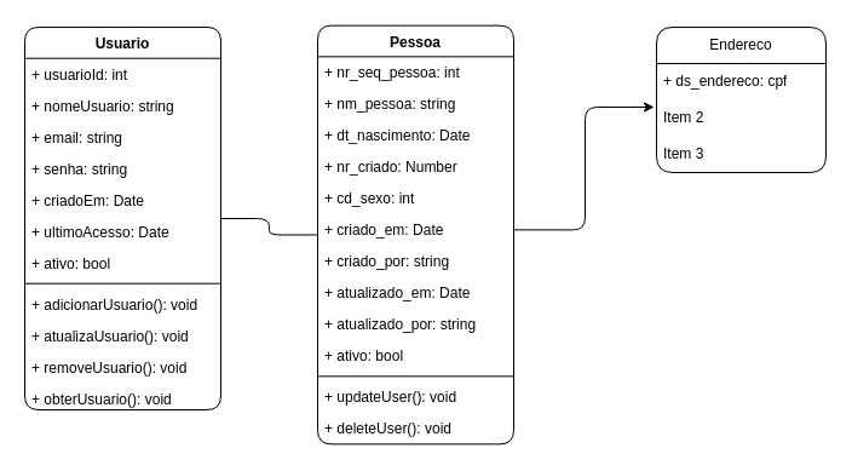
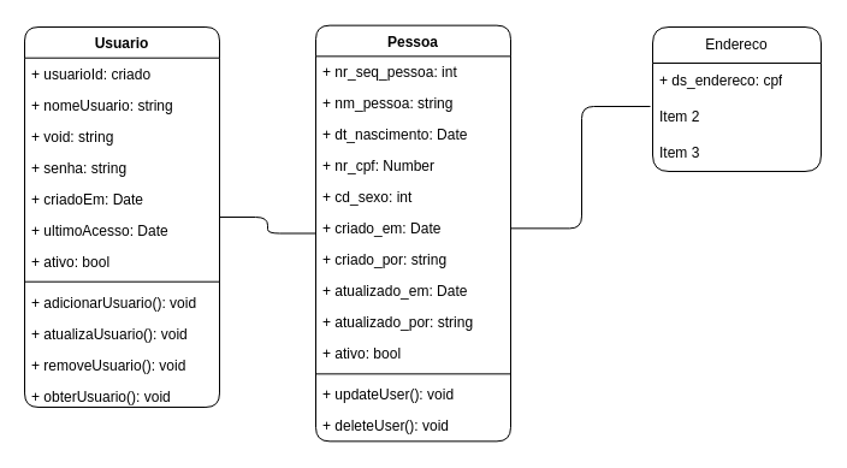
- <mxCell id="4" value="+ usuarioId: int" style="text;strokeColor=none;fillColor=none;align=left;verticalAlign=top;spacingLeft=4;spacingRight=4;overflow=hidden;rotatable=0;points=[[0,0.5],[1,0.5]];portConstraint=eastwest;rounded=1;" parent="3" vertex="1"><mxGeometry y="25.7" width="162" height="26" as="geometry" /></mxCell>
+ <mxCell id="4" value="+ usuarioId: criado" style="text;strokeColor=none;fillColor=none;align=left;verticalAlign=top;spacingLeft=4;spacingRight=4;overflow=hidden;rotatable=0;points=[[0,0.5],[1,0.5]];portConstraint=eastwest;rounded=1;" parent="3" vertex="1"><mxGeometry y="25.7" width="162" height="26" as="geometry" /></mxCell>
- <mxCell id="34" style="edgeStyle=orthogonalEdgeStyle;rounded=1;orthogonalLoop=1;jettySize=auto;html=1;exitX=1;exitY=0.5;exitDx=0;exitDy=0;entryX=-0.014;entryY=0.2;entryDx=0;entryDy=0;entryPerimeter=0;" edge="1" parent="1" source="22" target="32"><mxGeometry relative="1" as="geometry"><mxPoint x="542" y="184" as="targetPoint" /></mxGeometry></mxCell>
+ <mxCell id="34" style="edgeStyle=orthogonalEdgeStyle;rounded=1;orthogonalLoop=1;jettySize=auto;html=1;exitX=1;exitY=0.5;exitDx=0;exitDy=0;entryX=-0.014;entryY=0.2;entryDx=0;entryDy=0;entryPerimeter=0;endArrow=none;" edge="1" parent="1" source="22" target="32"><mxGeometry relative="1" as="geometry"><mxPoint x="542" y="184" as="targetPoint" /></mxGeometry></mxCell>
- <mxCell id="6" value="+ email: string" style="text;strokeColor=none;fillColor=none;align=left;verticalAlign=top;spacingLeft=4;spacingRight=4;overflow=hidden;rotatable=0;points=[[0,0.5],[1,0.5]];portConstraint=eastwest;rounded=1;" parent="3" vertex="1"><mxGeometry y="77.7" width="162" height="26" as="geometry" /></mxCell>
+ <mxCell id="6" value="+ void: string" style="text;strokeColor=none;fillColor=none;align=left;verticalAlign=top;spacingLeft=4;spacingRight=4;overflow=hidden;rotatable=0;points=[[0,0.5],[1,0.5]];portConstraint=eastwest;rounded=1;" parent="3" vertex="1"><mxGeometry y="77.7" width="162" height="26" as="geometry" /></mxCell>
- <mxCell id="20" value="+ nr_criado: Number" style="text;strokeColor=none;fillColor=none;align=left;verticalAlign=top;spacingLeft=4;spacingRight=4;overflow=hidden;rotatable=0;points=[[0,0.5],[1,0.5]];portConstraint=eastwest;rounded=1;" vertex="1" parent="16"><mxGeometry y="103.7" width="162" height="26" as="geometry" /></mxCell>
+ <mxCell id="20" value="+ nr_cpf: Number" style="text;strokeColor=none;fillColor=none;align=left;verticalAlign=top;spacingLeft=4;spacingRight=4;overflow=hidden;rotatable=0;points=[[0,0.5],[1,0.5]];portConstraint=eastwest;rounded=1;" vertex="1" parent="16"><mxGeometry y="103.7" width="162" height="26" as="geometry" /></mxCell>
